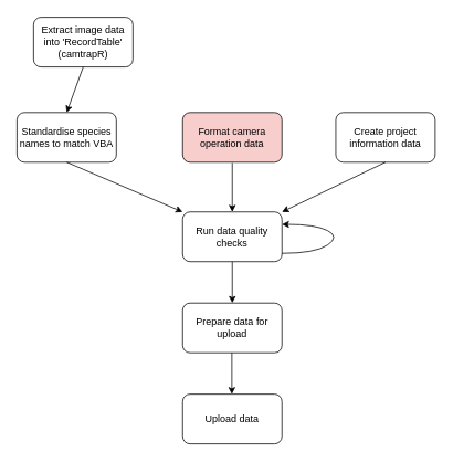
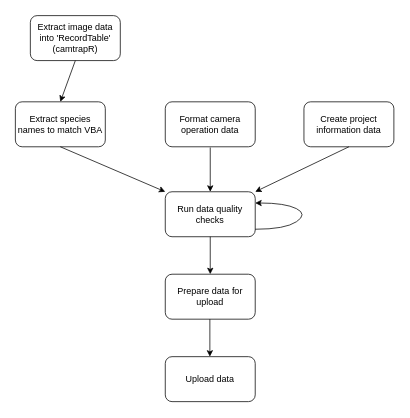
- <mxCell id="4" value="Standardise species names to match VBA" style="rounded=1;whiteSpace=wrap;html=1;" vertex="1" parent="1"><mxGeometry x="20" y="135" width="120" height="60" as="geometry" /></mxCell>
+ <mxCell id="4" value="Extract species names to match VBA" style="rounded=1;whiteSpace=wrap;html=1;" vertex="1" parent="1"><mxGeometry x="20" y="135" width="120" height="60" as="geometry" /></mxCell>
- <mxCell id="5" value="Format camera operation data" style="rounded=1;whiteSpace=wrap;html=1;fillColor=#f8cecc;" vertex="1" parent="1"><mxGeometry x="220" y="135" width="120" height="60" as="geometry" /></mxCell>
+ <mxCell id="5" value="Format camera operation data" style="rounded=1;whiteSpace=wrap;html=1;" vertex="1" parent="1"><mxGeometry x="220" y="135" width="120" height="60" as="geometry" /></mxCell>
